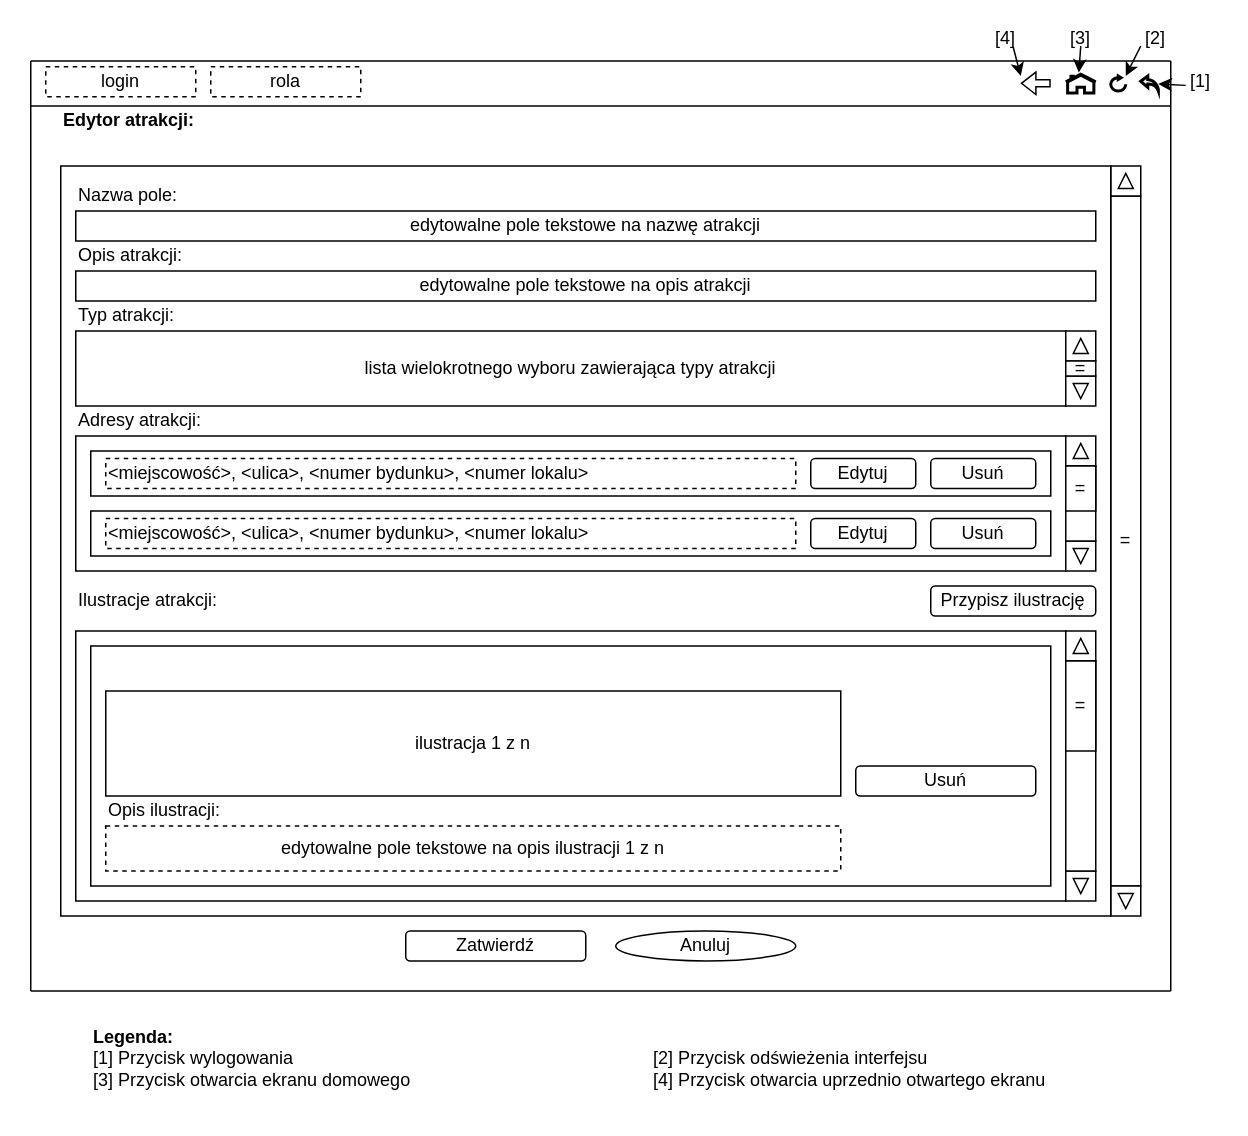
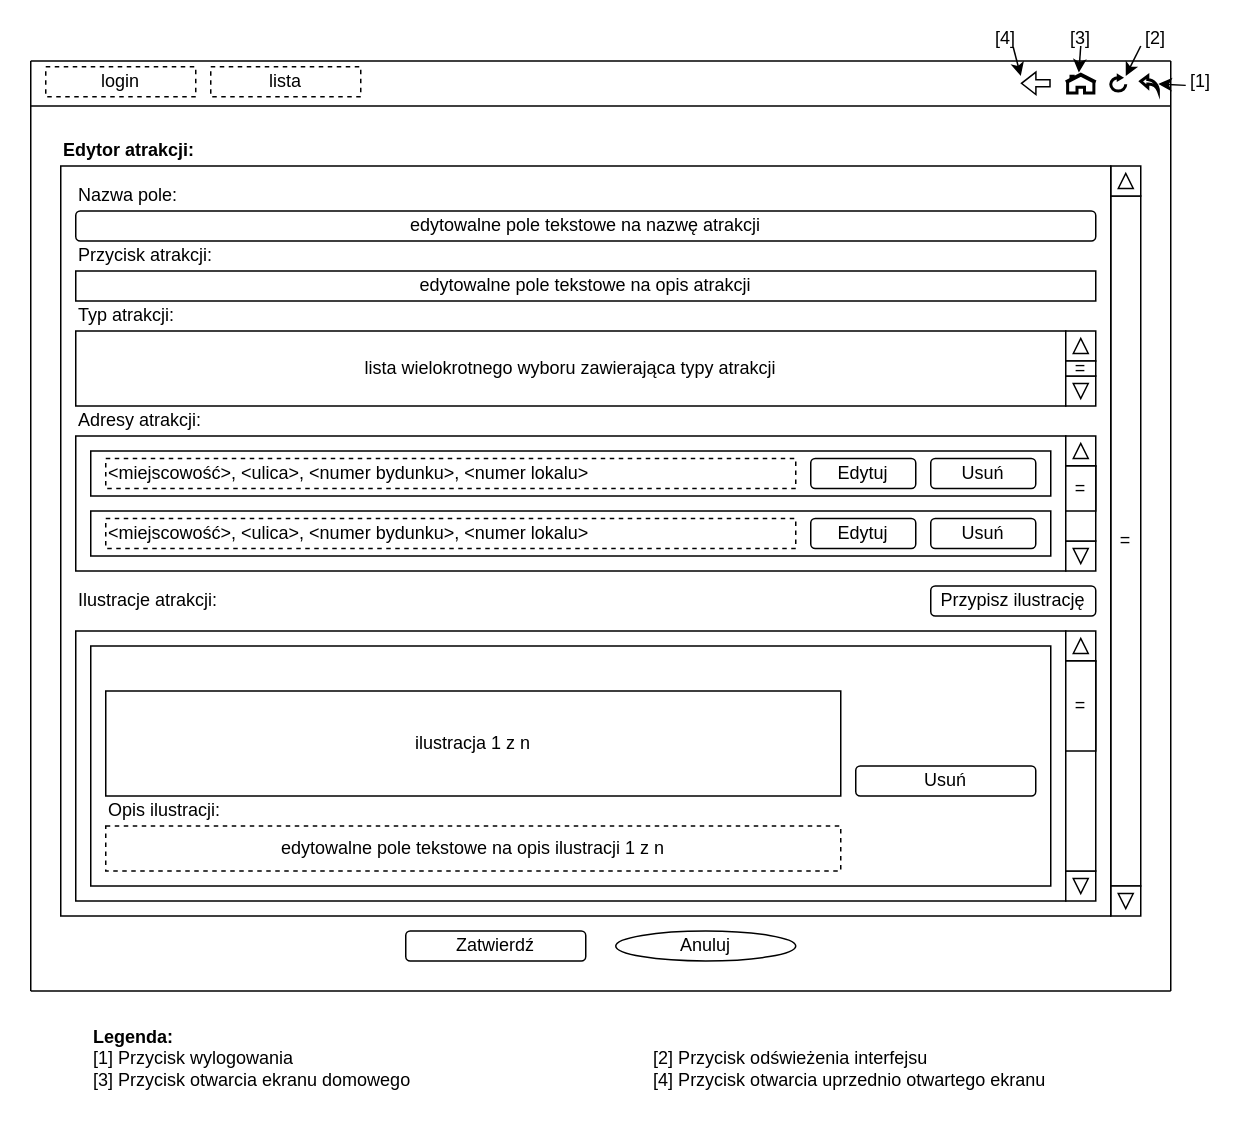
- <mxCell id="21" value="rola" style="rounded=0;whiteSpace=wrap;html=1;dashed=1;" parent="1" vertex="1"><mxGeometry x="140" y="43.75" width="100" height="20" as="geometry" /></mxCell>
+ <mxCell id="21" value="lista" style="rounded=0;whiteSpace=wrap;html=1;dashed=1;" parent="1" vertex="1"><mxGeometry x="140" y="43.75" width="100" height="20" as="geometry" /></mxCell>
- <mxCell id="22" value="Edytor atrakcji:" style="text;html=1;strokeColor=none;fillColor=none;align=left;verticalAlign=middle;whiteSpace=wrap;rounded=0;fontStyle=1;dashed=1;" parent="1" vertex="1"><mxGeometry x="40" y="70" width="720" height="20" as="geometry" /></mxCell>
+ <mxCell id="22" value="Edytor atrakcji:" style="text;html=1;strokeColor=none;fillColor=none;align=left;verticalAlign=middle;whiteSpace=wrap;rounded=0;fontStyle=1;dashed=1;" parent="1" vertex="1"><mxGeometry x="40" y="90" width="720" height="20" as="geometry" /></mxCell>
- <mxCell id="30" value="edytowalne pole tekstowe na nazwę atrakcji" style="rounded=0;whiteSpace=wrap;html=1;" parent="1" vertex="1"><mxGeometry x="50" y="140" width="680" height="20" as="geometry" /></mxCell>
+ <mxCell id="30" value="edytowalne pole tekstowe na nazwę atrakcji" style="whiteSpace=wrap;html=1;rounded=1;" parent="1" vertex="1"><mxGeometry x="50" y="140" width="680" height="20" as="geometry" /></mxCell>
- <mxCell id="31" value="Opis atrakcji:" style="text;html=1;strokeColor=none;fillColor=none;align=left;verticalAlign=middle;whiteSpace=wrap;rounded=0;" parent="1" vertex="1"><mxGeometry x="50" y="160" width="680" height="20" as="geometry" /></mxCell>
+ <mxCell id="31" value="Przycisk atrakcji:" style="text;html=1;strokeColor=none;fillColor=none;align=left;verticalAlign=middle;whiteSpace=wrap;rounded=0;" parent="1" vertex="1"><mxGeometry x="50" y="160" width="680" height="20" as="geometry" /></mxCell>
